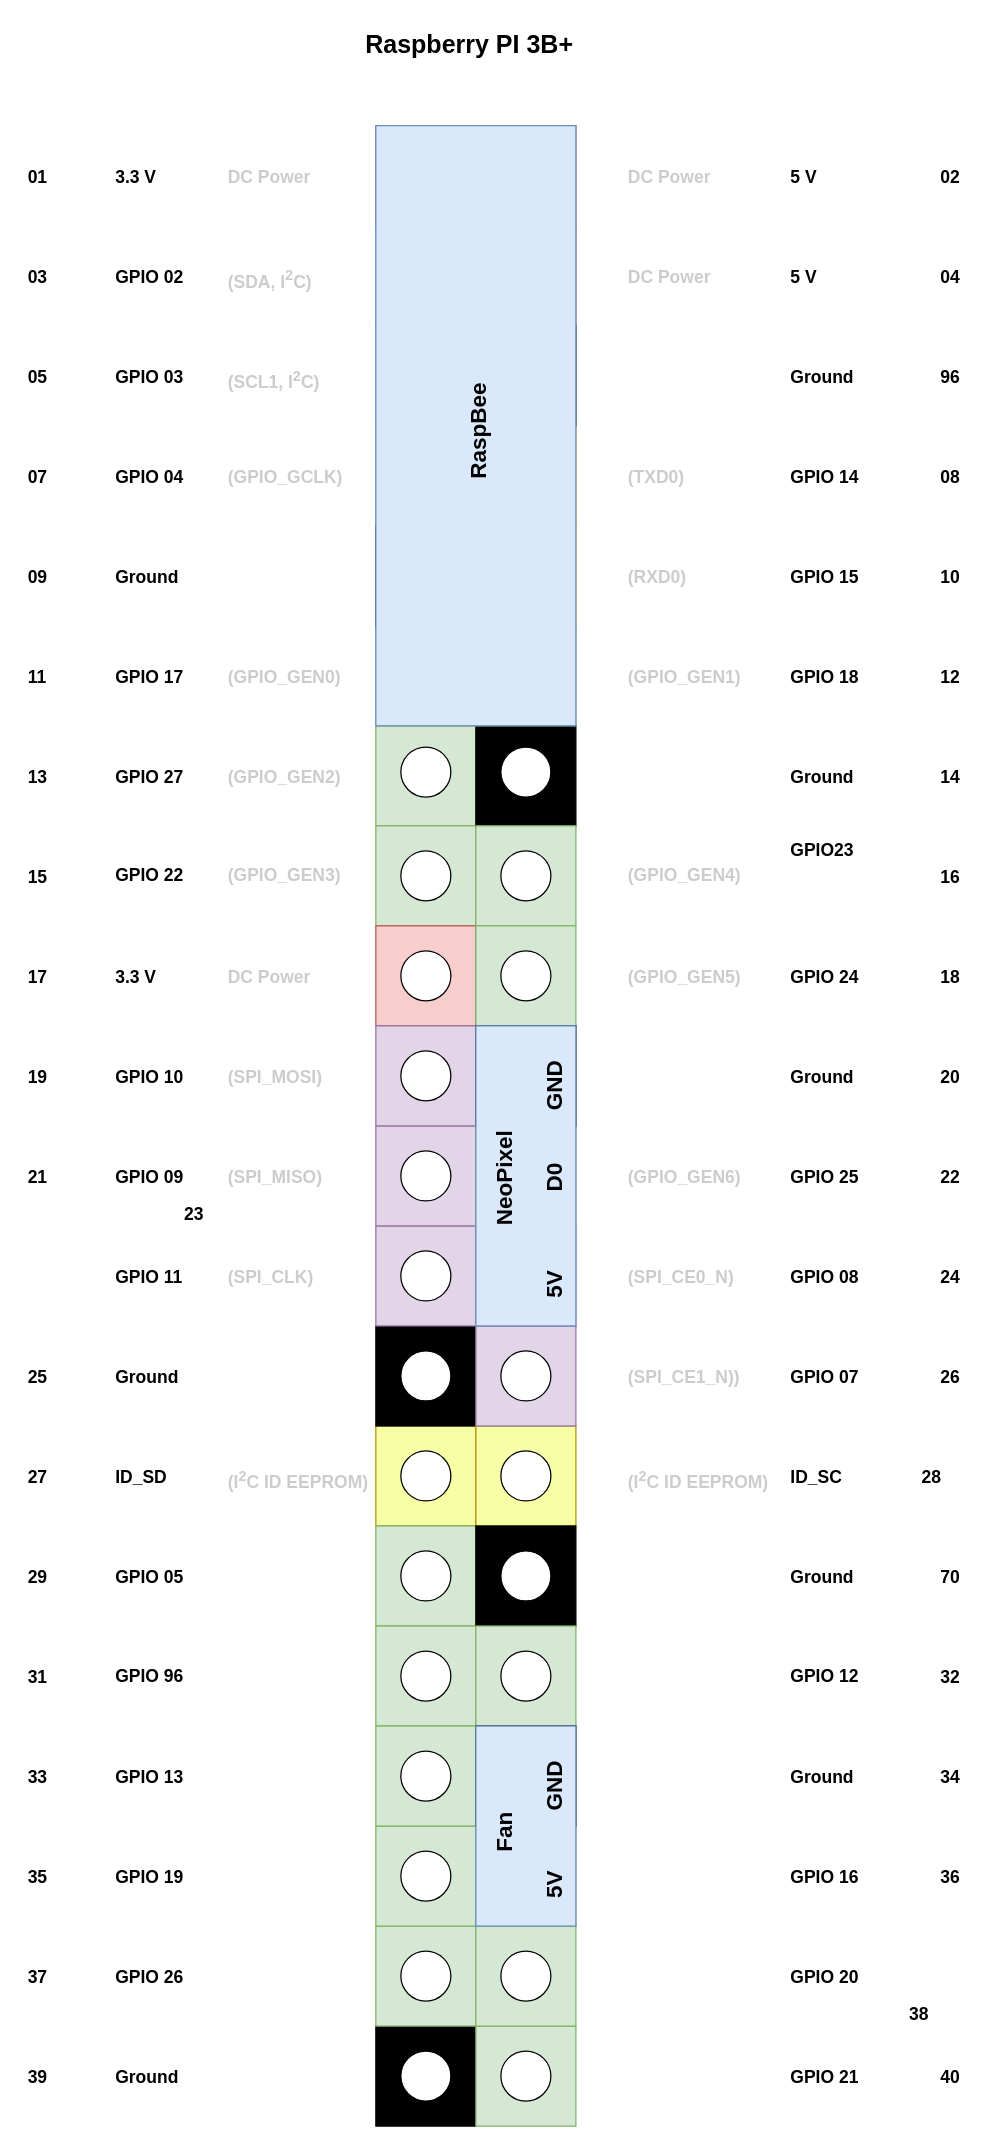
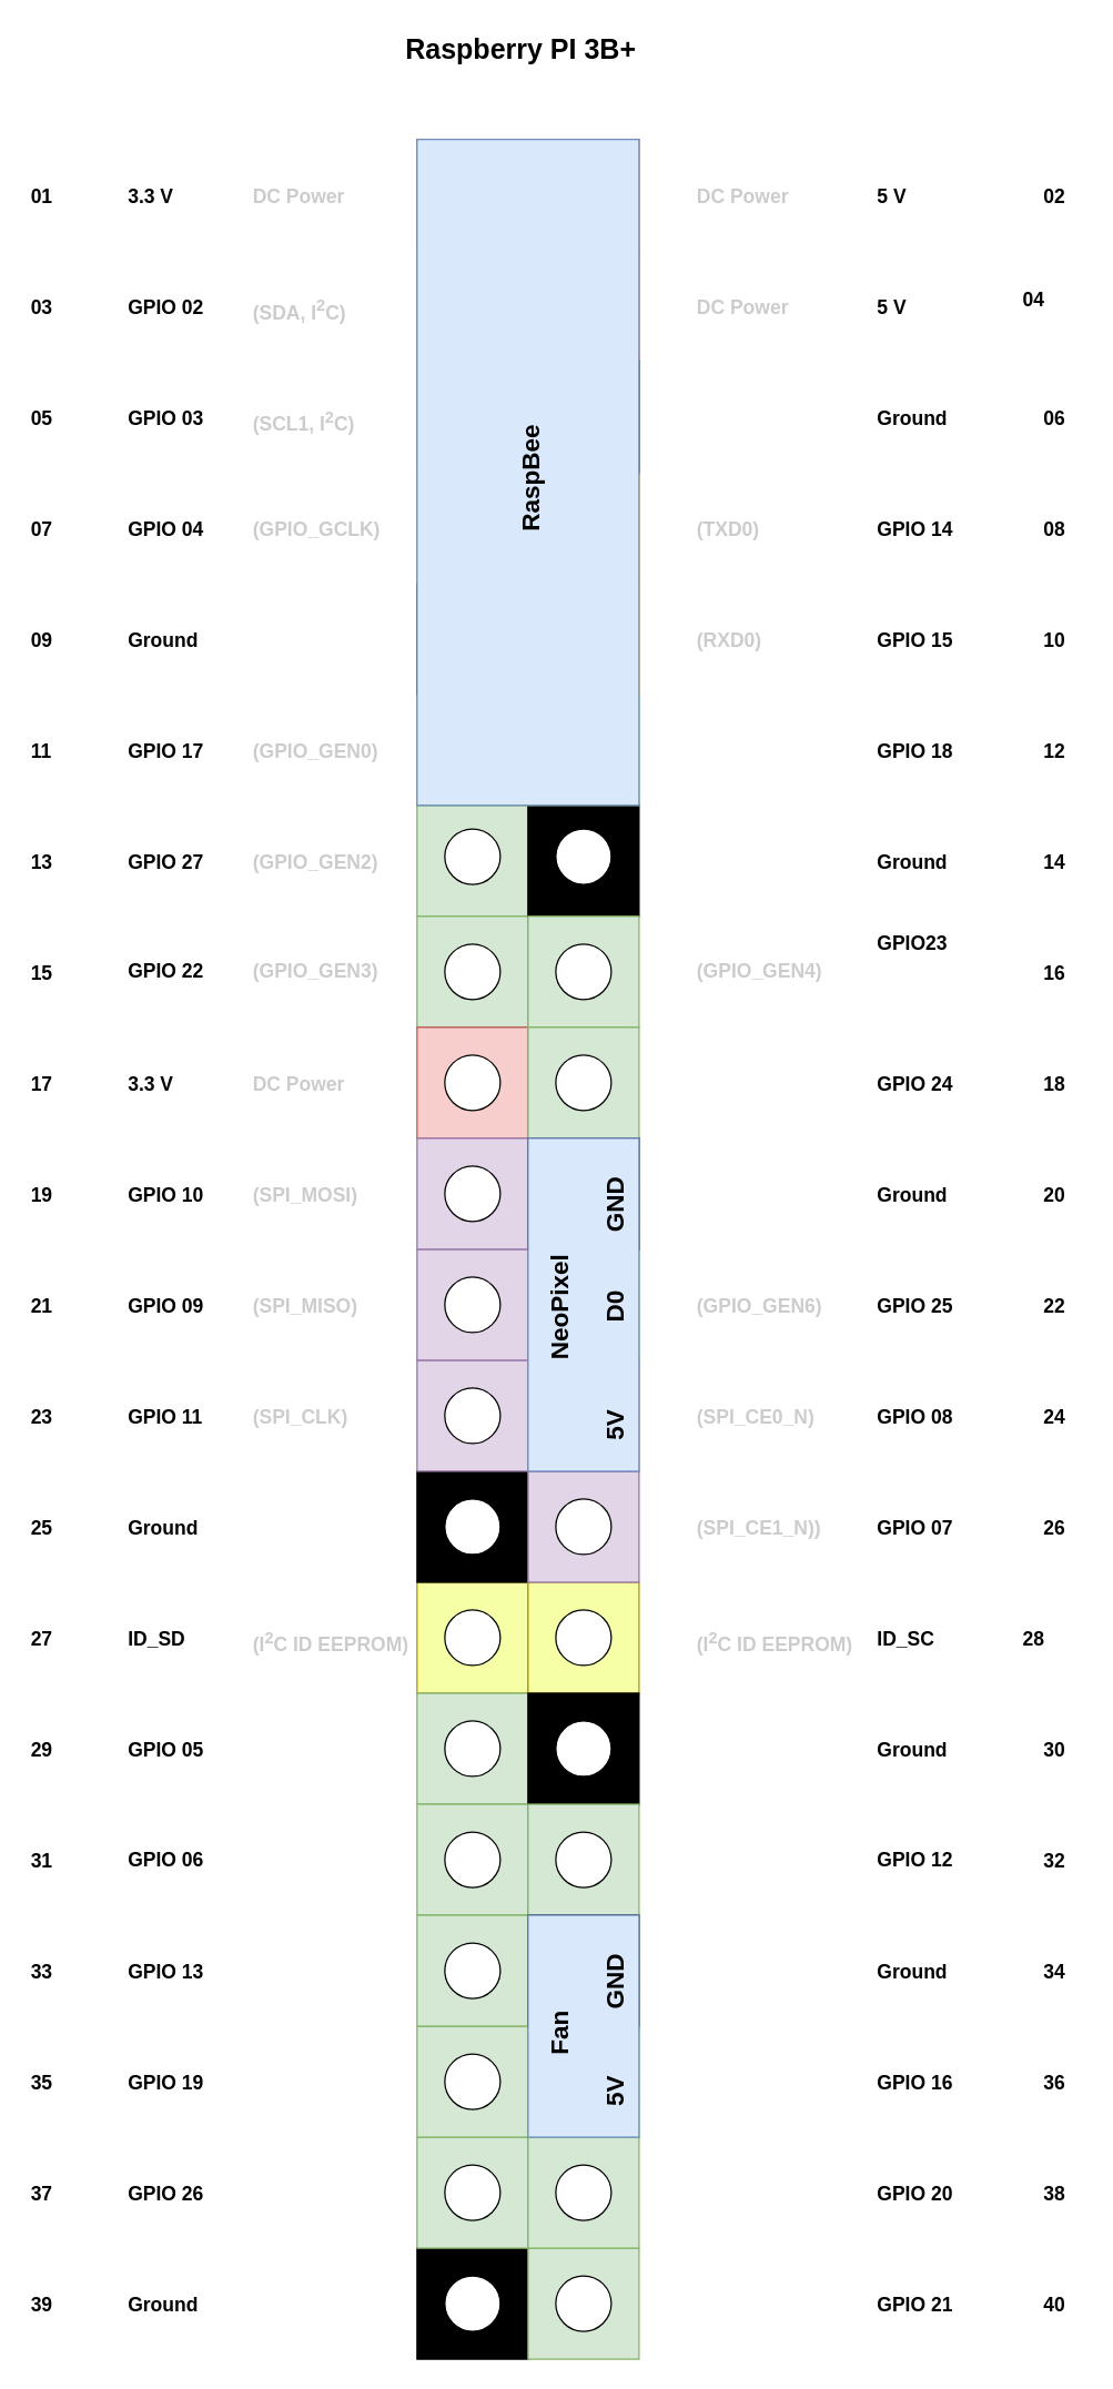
- <mxCell id="63" value="&lt;b&gt;&lt;font style=&quot;font-size: 14px&quot;&gt;04&lt;/font&gt;&lt;/b&gt;" style="text;html=1;resizable=0;points=[];autosize=1;align=left;verticalAlign=top;spacingTop=-4;" parent="1" vertex="1"><mxGeometry x="750" y="210" width="30" height="20" as="geometry" /></mxCell>
+ <mxCell id="63" value="&lt;b&gt;&lt;font style=&quot;font-size: 14px&quot;&gt;04&lt;/font&gt;&lt;/b&gt;" style="text;html=1;resizable=0;points=[];autosize=1;align=left;verticalAlign=top;spacingTop=-4;" parent="1" vertex="1"><mxGeometry x="735" y="205" width="30" height="20" as="geometry" /></mxCell>
- <mxCell id="64" value="&lt;span style=&quot;font-size: 14px&quot;&gt;&lt;b&gt;96&lt;/b&gt;&lt;/span&gt;" style="text;html=1;resizable=0;points=[];autosize=1;align=left;verticalAlign=top;spacingTop=-4;" parent="1" vertex="1"><mxGeometry x="750" y="290" width="30" height="20" as="geometry" /></mxCell>
+ <mxCell id="64" value="&lt;span style=&quot;font-size: 14px&quot;&gt;&lt;b&gt;06&lt;/b&gt;&lt;/span&gt;" style="text;html=1;resizable=0;points=[];autosize=1;align=left;verticalAlign=top;spacingTop=-4;" parent="1" vertex="1"><mxGeometry x="750" y="290" width="30" height="20" as="geometry" /></mxCell>
- <mxCell id="180" value="&lt;span style=&quot;font-size: 14px&quot;&gt;&lt;b&gt;(GPIO_GEN1)&lt;/b&gt;&lt;/span&gt;" style="text;html=1;resizable=0;points=[];autosize=1;align=left;verticalAlign=top;spacingTop=-4;fontColor=#CCCCCC;" parent="1" vertex="1"><mxGeometry x="500" y="530" width="110" height="20" as="geometry" /></mxCell>
- <mxCell id="182" value="&lt;font style=&quot;font-size: 14px&quot;&gt;&lt;b&gt;(GPIO_GEN5)&lt;/b&gt;&lt;/font&gt;" style="text;html=1;resizable=0;points=[];autosize=1;align=left;verticalAlign=top;spacingTop=-4;fontColor=#CCCCCC;" parent="1" vertex="1"><mxGeometry x="500" y="770" width="110" height="20" as="geometry" /></mxCell>
- <mxCell id="27" value="&lt;b&gt;&lt;font style=&quot;font-size: 14px&quot;&gt;23&lt;/font&gt;&lt;/b&gt;" style="text;html=1;resizable=0;points=[];autosize=1;align=left;verticalAlign=top;spacingTop=-4;" parent="1" vertex="1"><mxGeometry x="145" y="960" width="30" height="20" as="geometry" /></mxCell>
+ <mxCell id="27" value="&lt;b&gt;&lt;font style=&quot;font-size: 14px&quot;&gt;23&lt;/font&gt;&lt;/b&gt;" style="text;html=1;resizable=0;points=[];autosize=1;align=left;verticalAlign=top;spacingTop=-4;" parent="1" vertex="1"><mxGeometry x="20" y="1010" width="30" height="20" as="geometry" /></mxCell>
- <mxCell id="76" value="&lt;b&gt;&lt;font style=&quot;font-size: 14px&quot;&gt;70&lt;/font&gt;&lt;/b&gt;" style="text;html=1;resizable=0;points=[];autosize=1;align=left;verticalAlign=top;spacingTop=-4;" parent="1" vertex="1"><mxGeometry x="750" y="1250" width="30" height="20" as="geometry" /></mxCell>
+ <mxCell id="76" value="&lt;b&gt;&lt;font style=&quot;font-size: 14px&quot;&gt;30&lt;/font&gt;&lt;/b&gt;" style="text;html=1;resizable=0;points=[];autosize=1;align=left;verticalAlign=top;spacingTop=-4;" parent="1" vertex="1"><mxGeometry x="750" y="1250" width="30" height="20" as="geometry" /></mxCell>
- <mxCell id="155" value="&lt;font style=&quot;font-size: 14px&quot;&gt;&lt;b&gt;GPIO 96&lt;/b&gt;&lt;/font&gt;" style="text;html=1;resizable=0;points=[];autosize=1;align=left;verticalAlign=top;spacingTop=-4;" parent="1" vertex="1"><mxGeometry x="90" y="1329" width="70" height="20" as="geometry" /></mxCell>
+ <mxCell id="155" value="&lt;font style=&quot;font-size: 14px&quot;&gt;&lt;b&gt;GPIO 06&lt;/b&gt;&lt;/font&gt;" style="text;html=1;resizable=0;points=[];autosize=1;align=left;verticalAlign=top;spacingTop=-4;" parent="1" vertex="1"><mxGeometry x="90" y="1329" width="70" height="20" as="geometry" /></mxCell>
- <mxCell id="80" value="&lt;b&gt;&lt;font style=&quot;font-size: 14px&quot;&gt;38&lt;/font&gt;&lt;/b&gt;" style="text;html=1;resizable=0;points=[];autosize=1;align=left;verticalAlign=top;spacingTop=-4;" parent="1" vertex="1"><mxGeometry x="725" y="1600" width="30" height="20" as="geometry" /></mxCell>
+ <mxCell id="80" value="&lt;b&gt;&lt;font style=&quot;font-size: 14px&quot;&gt;38&lt;/font&gt;&lt;/b&gt;" style="text;html=1;resizable=0;points=[];autosize=1;align=left;verticalAlign=top;spacingTop=-4;" parent="1" vertex="1"><mxGeometry x="750" y="1570" width="30" height="20" as="geometry" /></mxCell>
